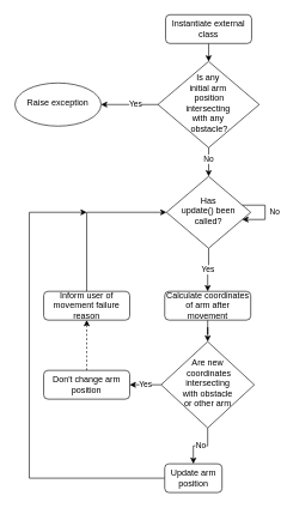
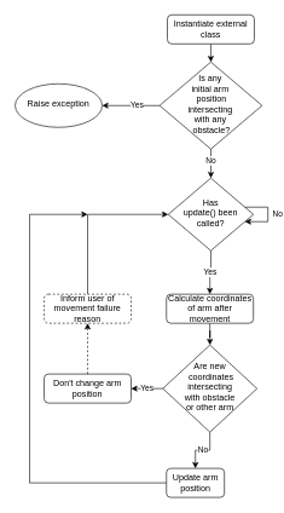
- <mxCell id="21" value="Inform user of movement failure reason" style="rounded=1;whiteSpace=wrap;html=1;fontSize=12;glass=0;strokeWidth=1;shadow=0;" vertex="1" parent="1"><mxGeometry x="60" y="405" width="120" height="40" as="geometry" /></mxCell>
+ <mxCell id="21" value="Inform user of movement failure reason" style="rounded=1;whiteSpace=wrap;html=1;fontSize=12;glass=0;strokeWidth=1;shadow=0;dashed=1;" vertex="1" parent="1"><mxGeometry x="60" y="405" width="120" height="40" as="geometry" /></mxCell>
